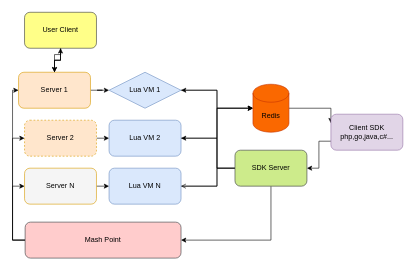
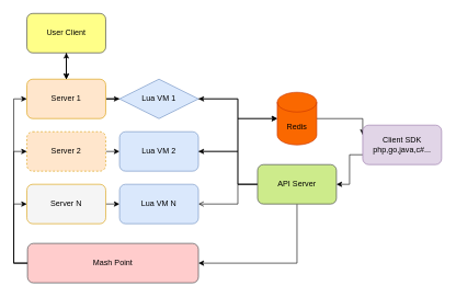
- <mxCell id="5" value="Server 1" style="rounded=1;whiteSpace=wrap;html=1;fillColor=#ffe6cc;strokeColor=#d79b00;" parent="1" vertex="1"><mxGeometry x="30" y="120" width="120" height="60" as="geometry" /></mxCell>
+ <mxCell id="5" value="Server 1" style="rounded=1;whiteSpace=wrap;html=1;fillColor=#ffe6cc;strokeColor=#d79b00;" parent="1" vertex="1"><mxGeometry x="40" y="120" width="120" height="60" as="geometry" /></mxCell>
- <mxCell id="17" value="SDK Server" style="rounded=1;whiteSpace=wrap;html=1;fillColor=#cdeb8b;strokeColor=#36393d;" parent="1" vertex="1"><mxGeometry x="391" y="250" width="120" height="60" as="geometry" /></mxCell>
+ <mxCell id="17" value="API Server" style="rounded=1;whiteSpace=wrap;html=1;fillColor=#cdeb8b;strokeColor=#36393d;" parent="1" vertex="1"><mxGeometry x="391" y="250" width="120" height="60" as="geometry" /></mxCell>
- <mxCell id="24" style="edgeStyle=orthogonalEdgeStyle;rounded=0;orthogonalLoop=1;jettySize=auto;html=1;entryX=0;entryY=0.5;entryDx=0;entryDy=0;entryPerimeter=0;" parent="1" source="25" target="27" edge="1"><mxGeometry relative="1" as="geometry"><mxPoint x="380" y="280" as="targetPoint" /></mxGeometry></mxCell>
